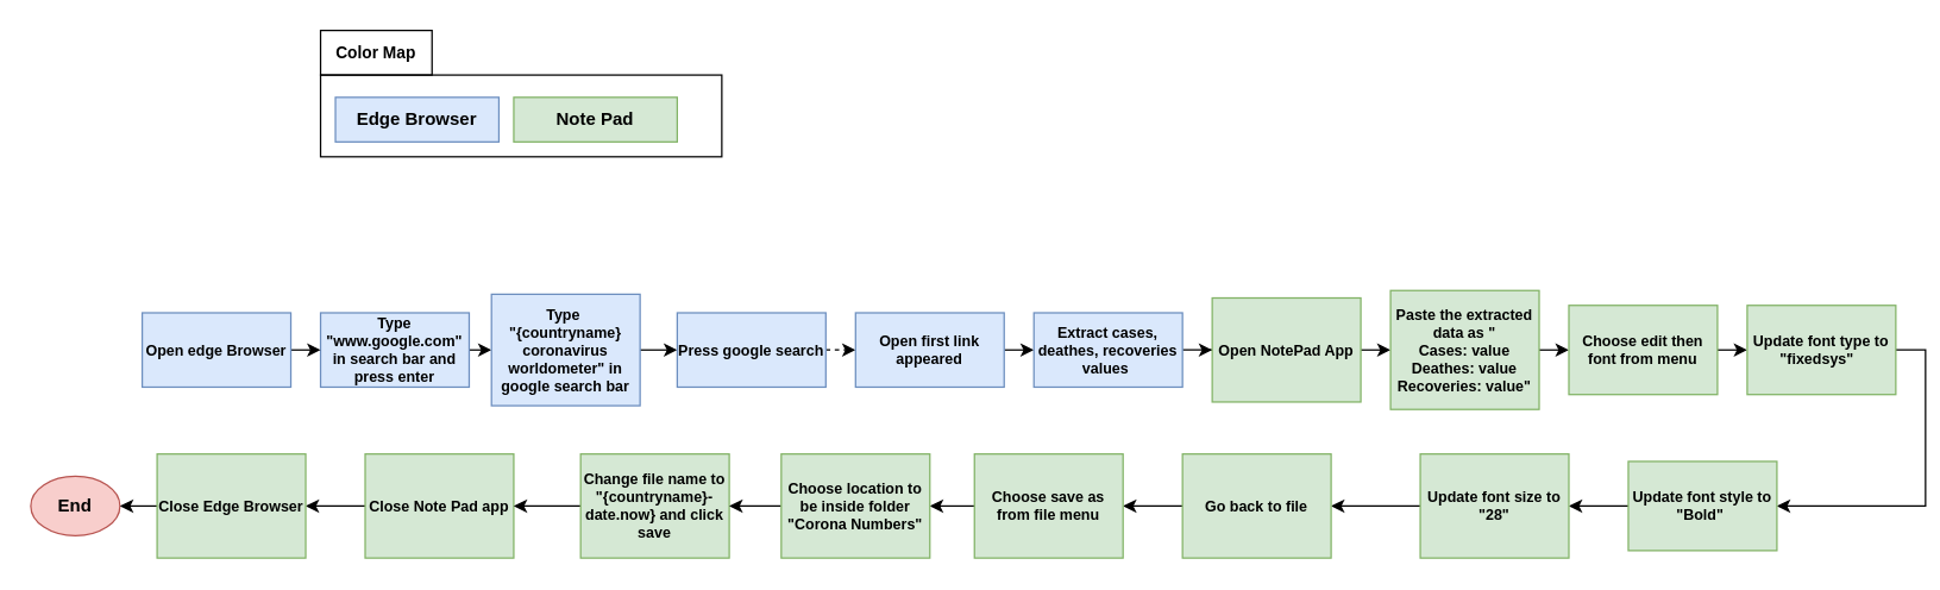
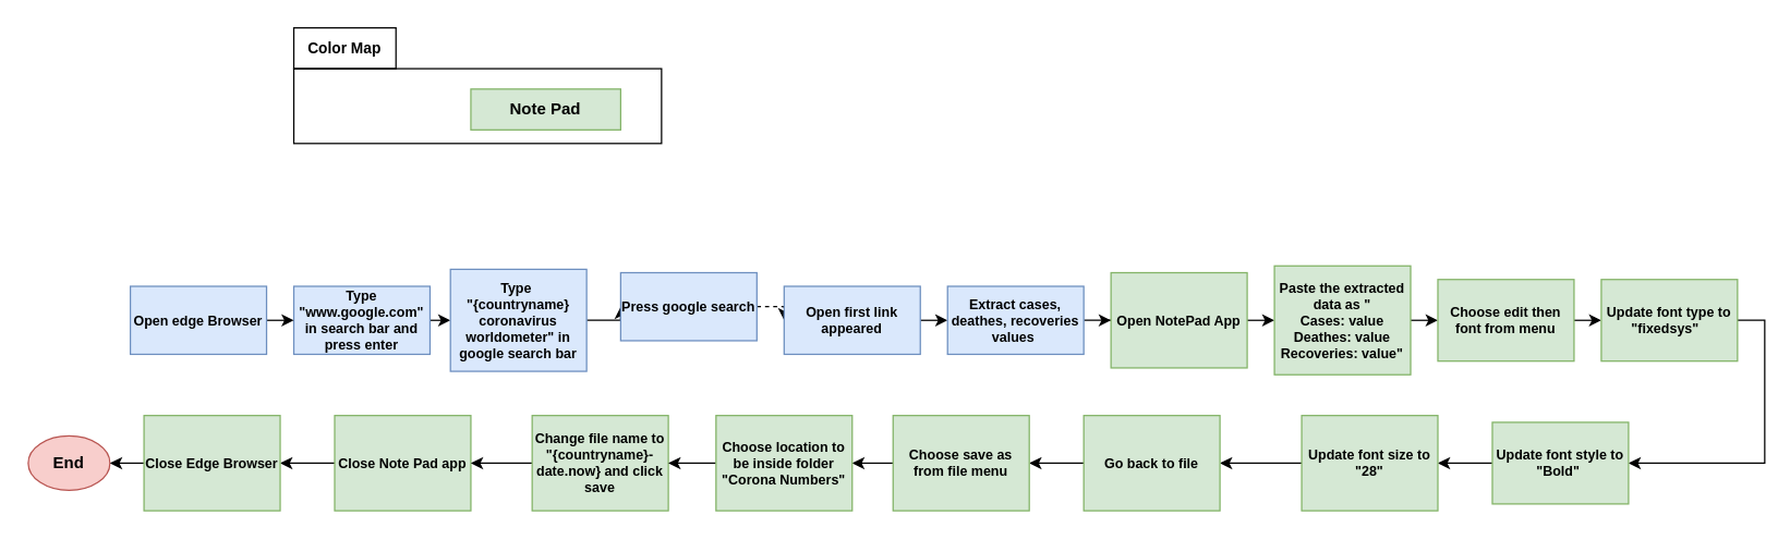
- <mxCell id="31" value="Edge Browser" style="rounded=0;whiteSpace=wrap;html=1;fillColor=#dae8fc;strokeColor=#6c8ebf;fontStyle=1" parent="1" vertex="1"><mxGeometry x="225" y="65" width="110" height="30" as="geometry" /></mxCell>
- <mxCell id="7" value="Press google search" style="rounded=0;whiteSpace=wrap;html=1;fillColor=#dae8fc;strokeColor=#6c8ebf;fontStyle=1;fontSize=10;" parent="1" vertex="1"><mxGeometry x="455" y="210" width="100" height="50" as="geometry" /></mxCell>
+ <mxCell id="7" value="Press google search" style="rounded=0;whiteSpace=wrap;html=1;fillColor=#dae8fc;strokeColor=#6c8ebf;fontStyle=1;fontSize=10;" parent="1" vertex="1"><mxGeometry x="455" y="200" width="100" height="50" as="geometry" /></mxCell>
